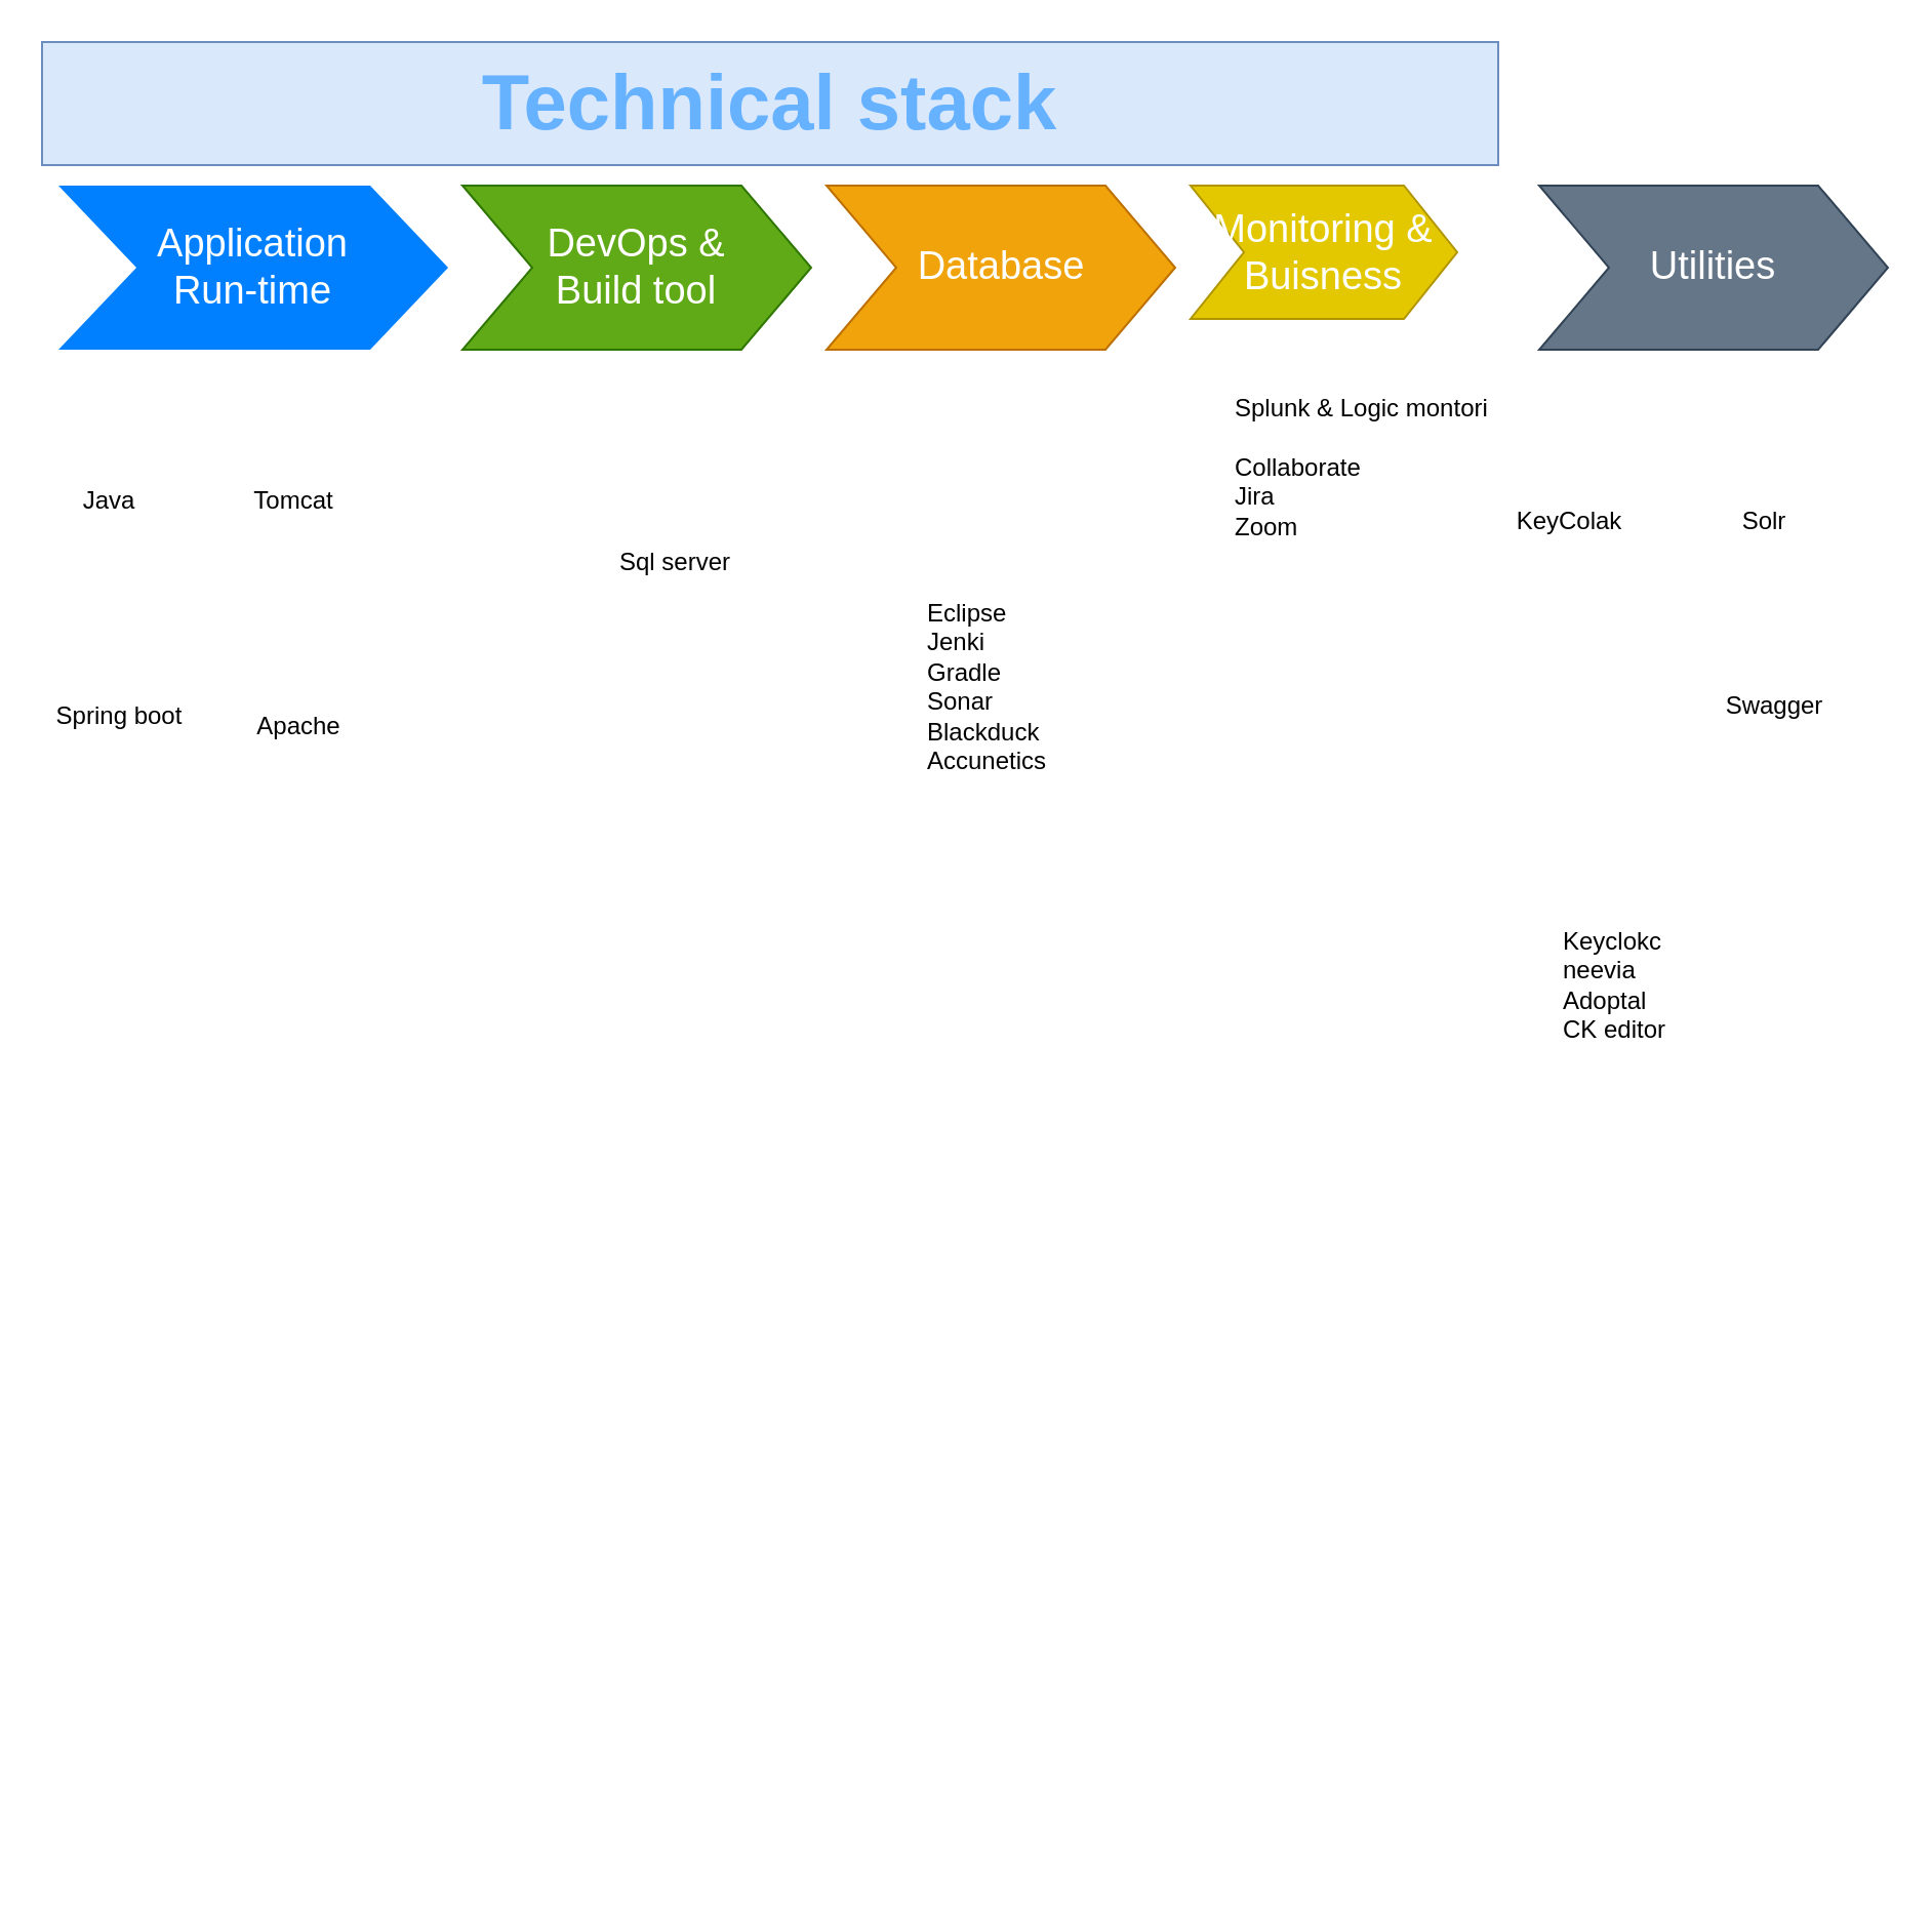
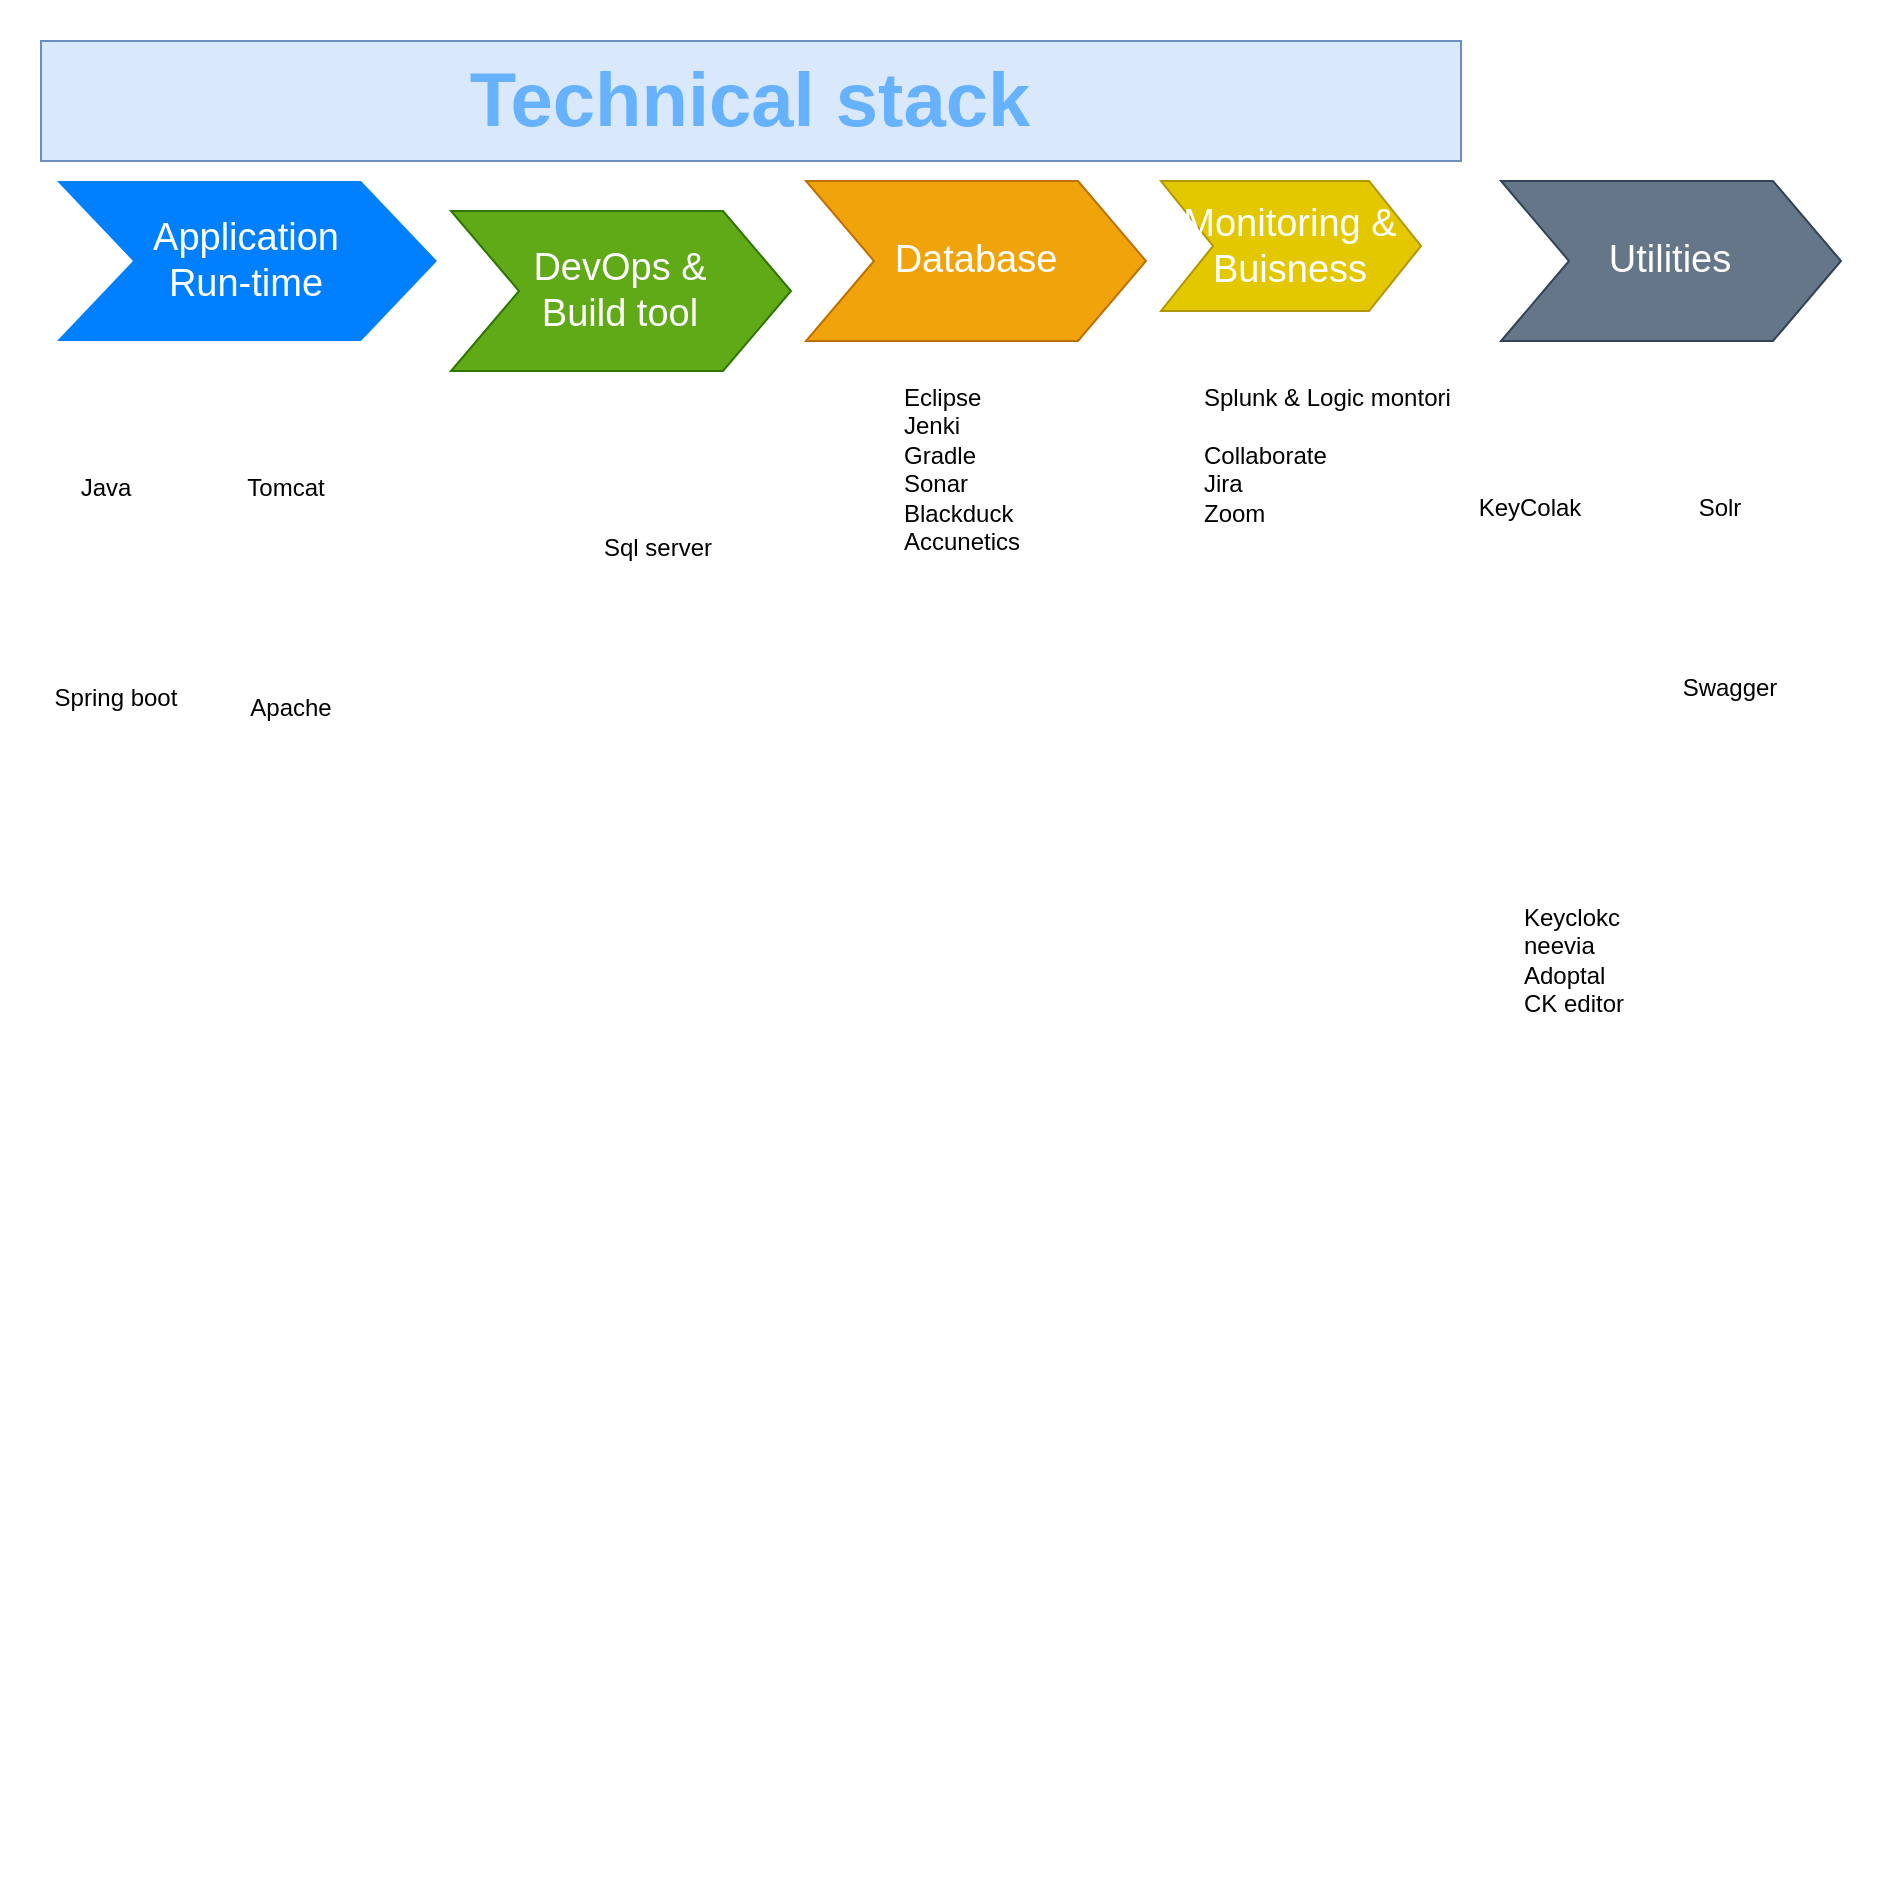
- <mxCell id="4" value="DevOps &amp;amp; &lt;br&gt;Build tool" style="shape=step;whiteSpace=wrap;html=1;fontSize=19;fillColor=#60a917;strokeColor=#2D7600;fontColor=#ffffff;" parent="1" vertex="1"><mxGeometry x="225" y="90" width="170" height="80" as="geometry" /></mxCell>
+ <mxCell id="4" value="DevOps &amp;amp; &lt;br&gt;Build tool" style="shape=step;whiteSpace=wrap;html=1;fontSize=19;fillColor=#60a917;strokeColor=#2D7600;fontColor=#ffffff;" parent="1" vertex="1"><mxGeometry x="225" y="105" width="170" height="80" as="geometry" /></mxCell>
- <mxCell id="9" value="Eclipse&lt;br&gt;Jenki&lt;br&gt;Gradle&lt;br&gt;Sonar&lt;br&gt;Blackduck&lt;br&gt;Accunetics&lt;br&gt;&lt;br&gt;&lt;br&gt;" style="text;spacingTop=-5;fillColor=#ffffff;whiteSpace=wrap;html=1;align=left;fontSize=12;fontFamily=Helvetica;fillColor=none;strokeColor=none;" parent="1" vertex="1"><mxGeometry x="450" y="290" width="140" height="470" as="geometry" /></mxCell>
+ <mxCell id="9" value="Eclipse&lt;br&gt;Jenki&lt;br&gt;Gradle&lt;br&gt;Sonar&lt;br&gt;Blackduck&lt;br&gt;Accunetics&lt;br&gt;&lt;br&gt;&lt;br&gt;" style="text;spacingTop=-5;fillColor=#ffffff;whiteSpace=wrap;html=1;align=left;fontSize=12;fontFamily=Helvetica;fillColor=none;strokeColor=none;" parent="1" vertex="1"><mxGeometry x="450" y="190" width="140" height="470" as="geometry" /></mxCell>
